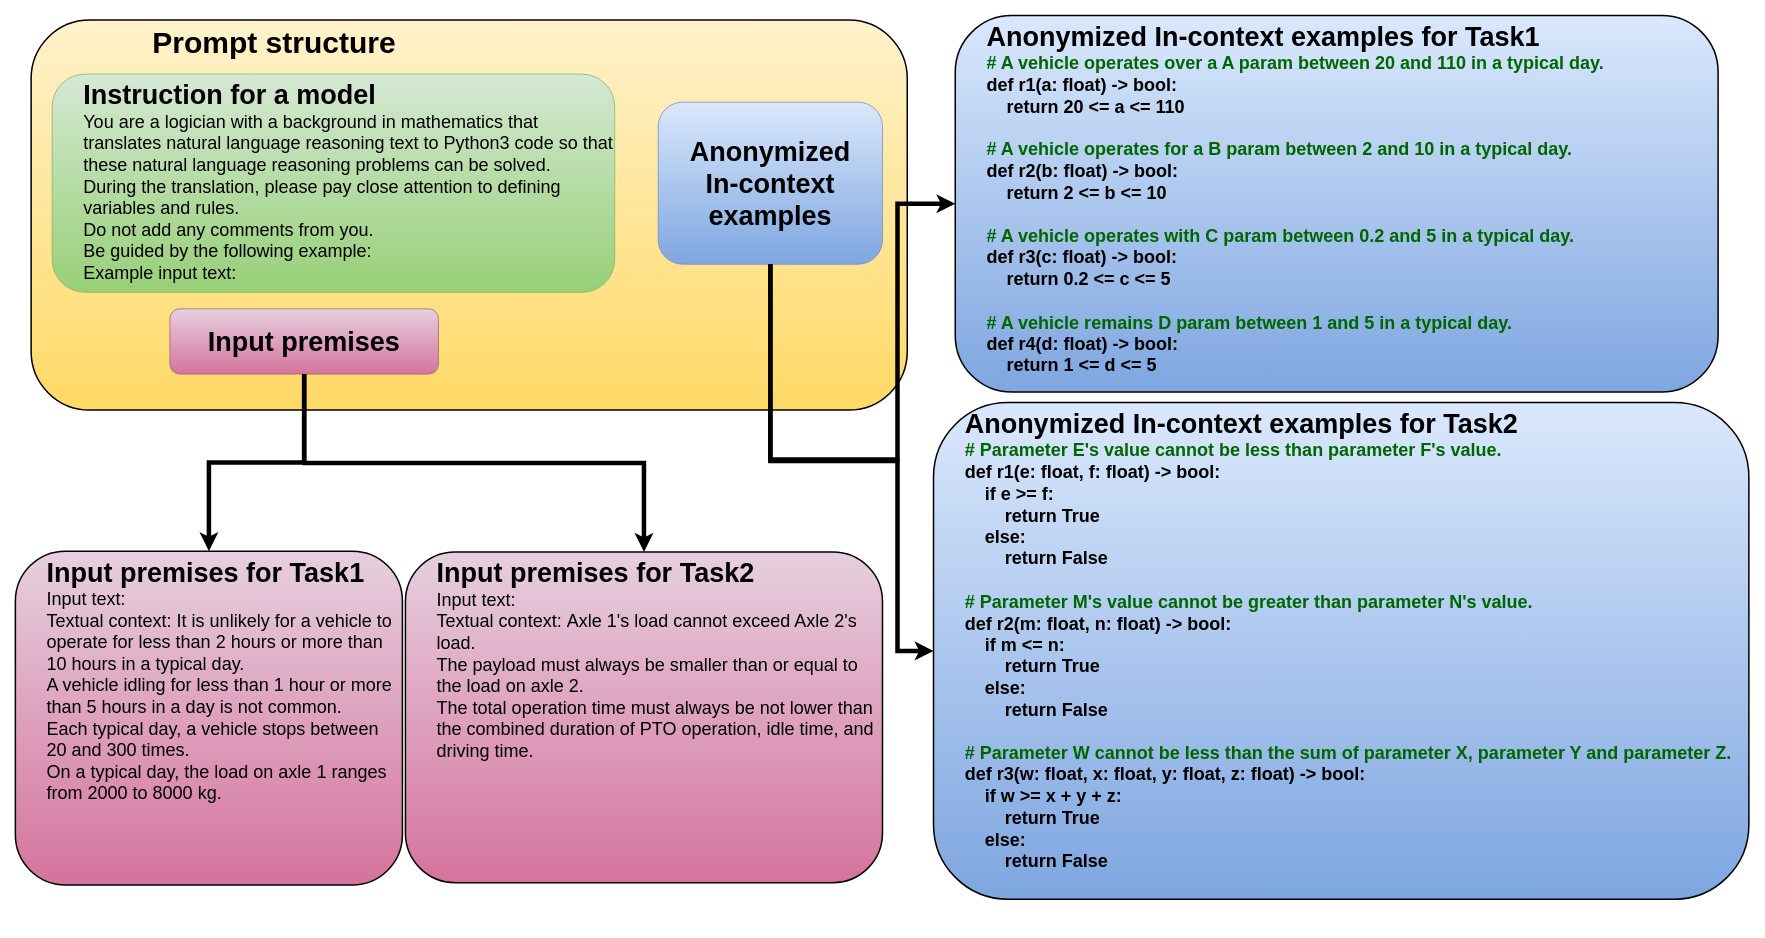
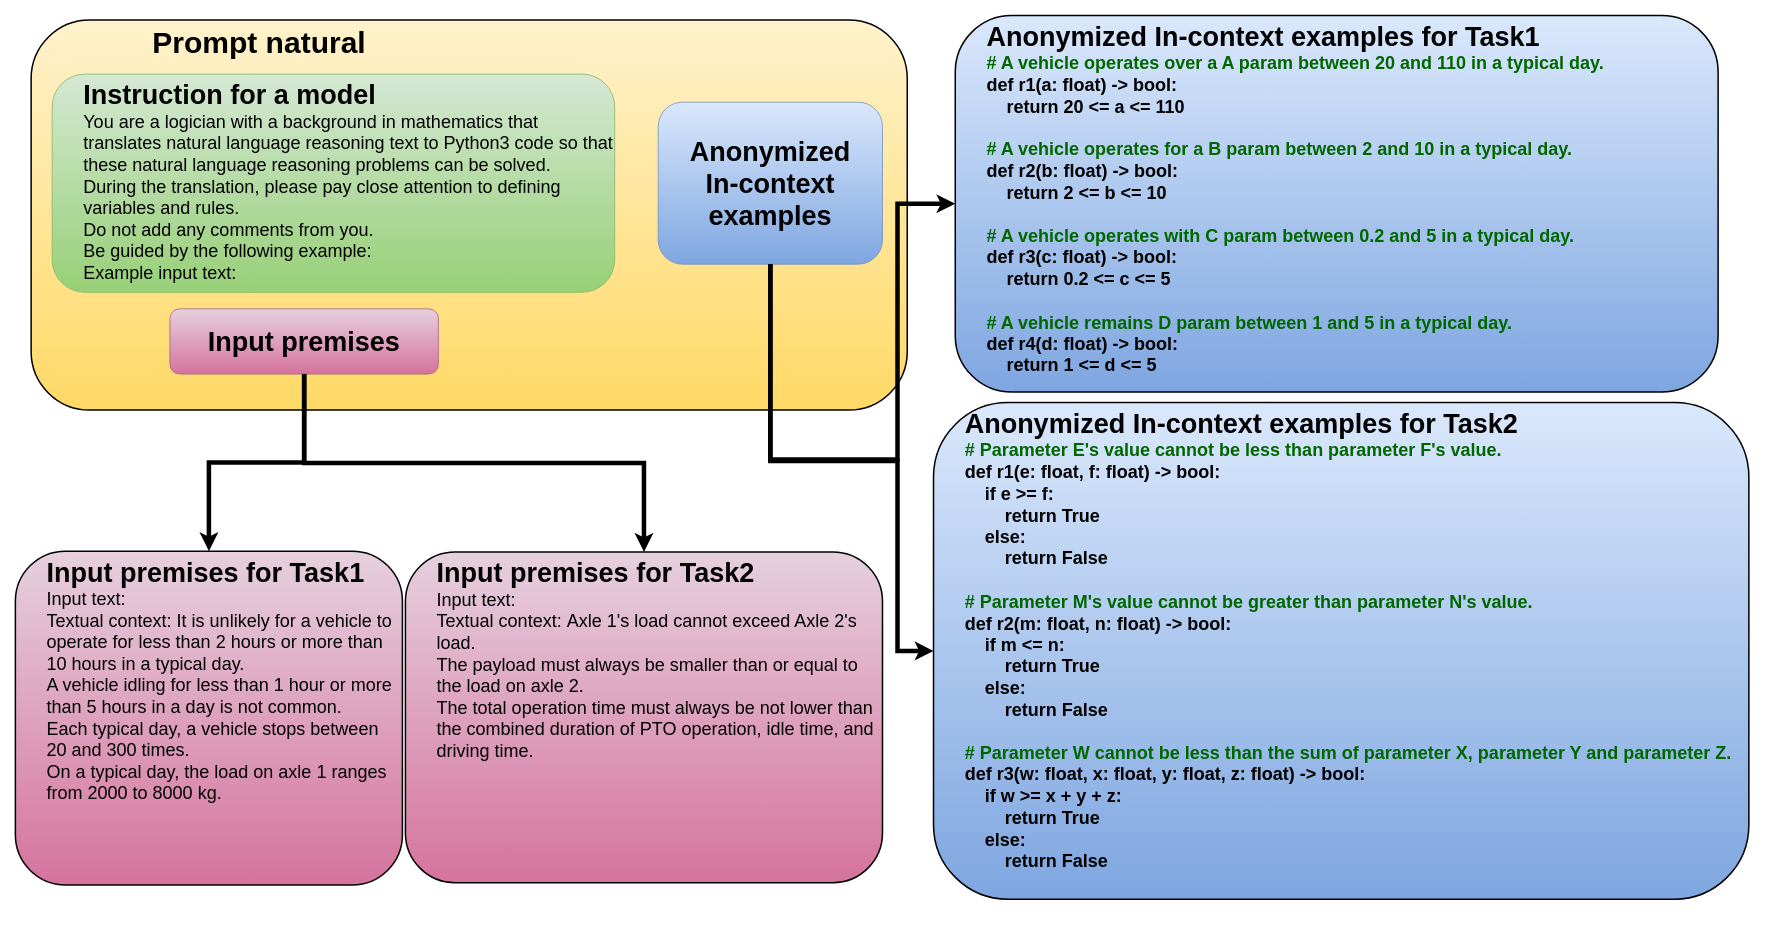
- <mxCell id="2" value="&lt;blockquote style=&quot;margin: 0 0 0 40px; border: none; padding: 0px;&quot;&gt;&lt;blockquote style=&quot;margin: 0 0 0 40px; border: none; padding: 0px;&quot;&gt;&lt;blockquote style=&quot;margin: 0 0 0 40px; border: none; padding: 0px;&quot;&gt;&lt;blockquote style=&quot;margin: 0 0 0 40px; border: none; padding: 0px;&quot;&gt;&lt;div&gt;&lt;b style=&quot;font-size: 40px; background-color: transparent; color: light-dark(rgb(0, 0, 0), rgb(255, 255, 255));&quot;&gt;Prompt structure&lt;/b&gt;&lt;/div&gt;&lt;/blockquote&gt;&lt;/blockquote&gt;&lt;/blockquote&gt;&lt;/blockquote&gt;" style="text;html=1;align=left;verticalAlign=top;whiteSpace=wrap;rounded=1;strokeColor=#000000;fillColor=#fff2cc;strokeWidth=2;gradientColor=#ffd966;" parent="1" vertex="1"><mxGeometry x="41" y="26" width="1168" height="520" as="geometry" /></mxCell>
+ <mxCell id="2" value="&lt;blockquote style=&quot;margin: 0 0 0 40px; border: none; padding: 0px;&quot;&gt;&lt;blockquote style=&quot;margin: 0 0 0 40px; border: none; padding: 0px;&quot;&gt;&lt;blockquote style=&quot;margin: 0 0 0 40px; border: none; padding: 0px;&quot;&gt;&lt;blockquote style=&quot;margin: 0 0 0 40px; border: none; padding: 0px;&quot;&gt;&lt;div&gt;&lt;b style=&quot;font-size: 40px; background-color: transparent; color: light-dark(rgb(0, 0, 0), rgb(255, 255, 255));&quot;&gt;Prompt natural&lt;/b&gt;&lt;/div&gt;&lt;/blockquote&gt;&lt;/blockquote&gt;&lt;/blockquote&gt;&lt;/blockquote&gt;" style="text;html=1;align=left;verticalAlign=top;whiteSpace=wrap;rounded=1;strokeColor=#000000;fillColor=#fff2cc;strokeWidth=2;gradientColor=#ffd966;" parent="1" vertex="1"><mxGeometry x="41" y="26" width="1168" height="520" as="geometry" /></mxCell>
